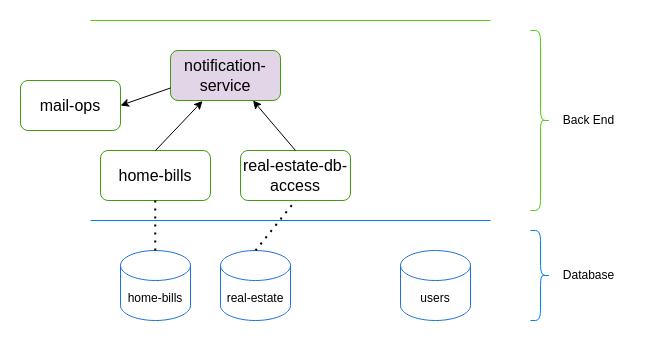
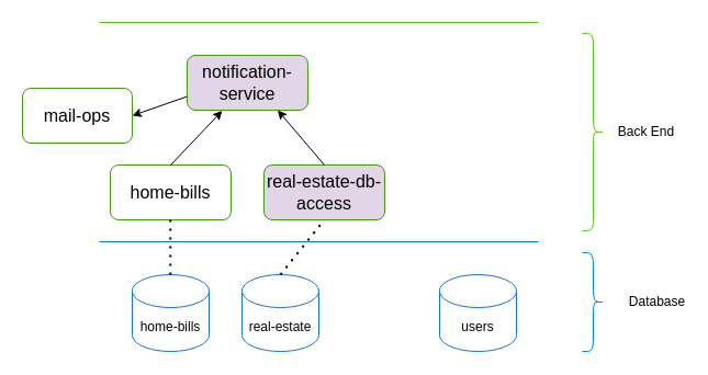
- <mxCell id="9" value="&lt;font style=&quot;font-size: 16px;&quot;&gt;real-estate-db-access&lt;/font&gt;" style="rounded=1;whiteSpace=wrap;html=1;strokeColor=#429C0F;" vertex="1" parent="1"><mxGeometry x="240" y="150" width="110" height="50" as="geometry" /></mxCell>
+ <mxCell id="9" value="&lt;font style=&quot;font-size: 16px;&quot;&gt;real-estate-db-access&lt;/font&gt;" style="rounded=1;whiteSpace=wrap;html=1;strokeColor=#429C0F;fillColor=#e1d5e7;" vertex="1" parent="1"><mxGeometry x="240" y="150" width="110" height="50" as="geometry" /></mxCell>
- <mxCell id="17" value="Database" style="text;html=1;align=center;verticalAlign=middle;resizable=0;points=[];autosize=1;strokeColor=none;fillColor=none;" vertex="1" parent="1"><mxGeometry x="553" y="260" width="70" height="30" as="geometry" /></mxCell>
+ <mxCell id="17" value="Database" style="text;html=1;align=center;verticalAlign=middle;resizable=0;points=[];autosize=1;strokeColor=none;fillColor=none;" vertex="1" parent="1"><mxGeometry x="563" y="260" width="70" height="30" as="geometry" /></mxCell>
